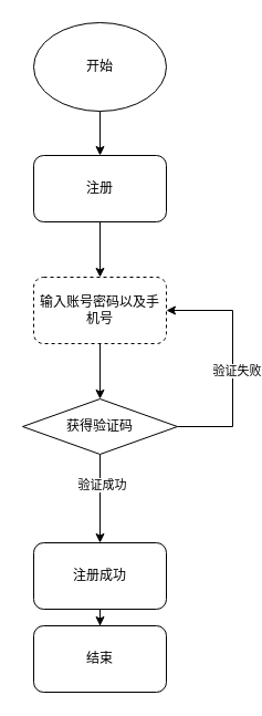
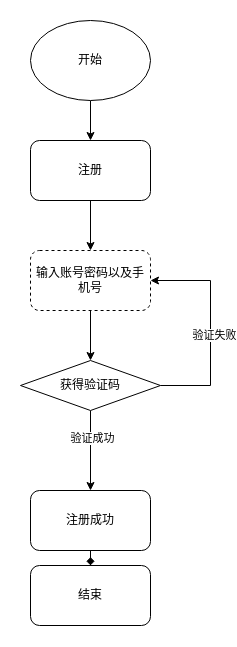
- <mxCell id="13" value="" style="edgeStyle=orthogonalEdgeStyle;rounded=0;orthogonalLoop=1;jettySize=auto;html=1;" edge="1" parent="1" source="14" target="15"><mxGeometry relative="1" as="geometry" /></mxCell>
+ <mxCell id="13" value="" style="edgeStyle=orthogonalEdgeStyle;rounded=0;orthogonalLoop=1;jettySize=auto;html=1;endArrow=diamond;" edge="1" parent="1" source="14" target="15"><mxGeometry relative="1" as="geometry" /></mxCell>
